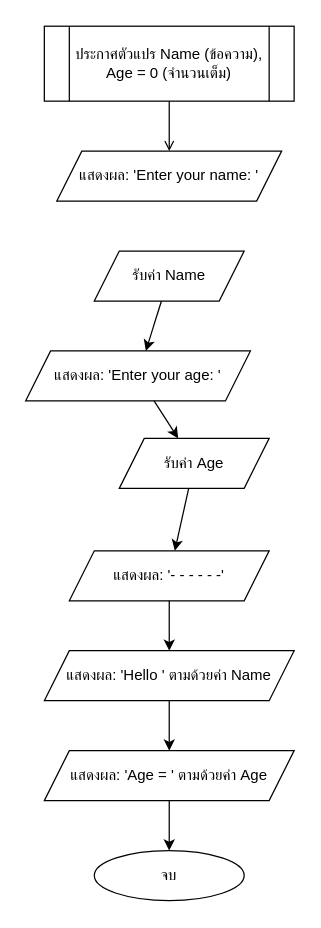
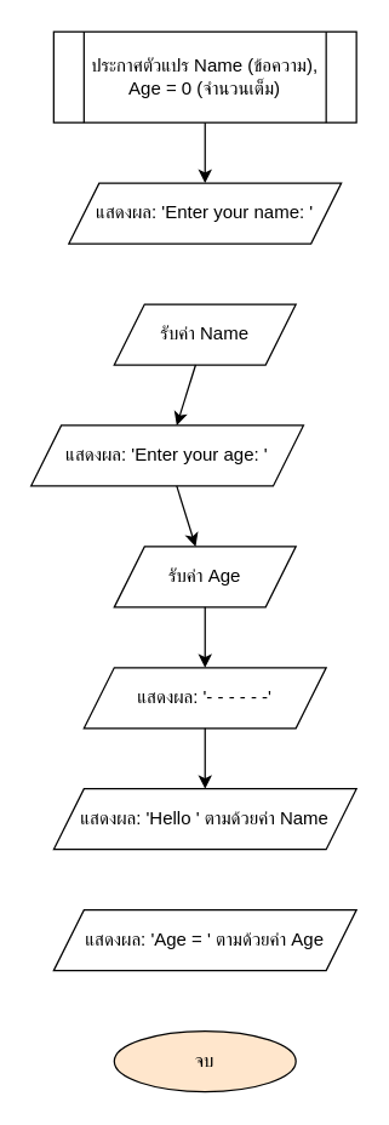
- <mxCell id="11" value="" style="endArrow=open;html=1;entryDx=0;entryDy=0;entryPerimeter=0;" parent="1" source="2" target="3" edge="1"><mxGeometry width="50" height="50" relative="1" as="geometry"><mxPoint x="135" y="80" as="sourcePoint" /><mxPoint x="135" y="110" as="targetPoint" /></mxGeometry></mxCell>
+ <mxCell id="11" value="" style="endArrow=classic;html=1;entryDx=0;entryDy=0;entryPerimeter=0;" parent="1" source="2" target="3" edge="1"><mxGeometry width="50" height="50" relative="1" as="geometry"><mxPoint x="135" y="80" as="sourcePoint" /><mxPoint x="135" y="110" as="targetPoint" /></mxGeometry></mxCell>
- <mxCell id="6" value="รับค่า Age" style="shape=parallelogram;perimeter=parallelogramPerimeter;whiteSpace=wrap;html=1;fixedSize=1;" parent="1" vertex="1"><mxGeometry x="95" y="350" width="120" height="40" as="geometry" /></mxCell>
+ <mxCell id="6" value="รับค่า Age" style="shape=parallelogram;perimeter=parallelogramPerimeter;whiteSpace=wrap;html=1;fixedSize=1;" parent="1" vertex="1"><mxGeometry x="75" y="360" width="120" height="40" as="geometry" /></mxCell>
- <mxCell id="16" value="" style="endArrow=classic;html=1;entryDx=0;entryDy=0;entryPerimeter=0;" parent="1" source="8" target="9" edge="1"><mxGeometry width="50" height="50" relative="1" as="geometry"><mxPoint x="135" y="560" as="sourcePoint" /><mxPoint x="135" y="590" as="targetPoint" /></mxGeometry></mxCell>
- <mxCell id="17" value="" style="endArrow=classic;html=1;entryDx=0;entryDy=0;entryPerimeter=0;" parent="1" source="9" target="10" edge="1"><mxGeometry width="50" height="50" relative="1" as="geometry"><mxPoint x="135" y="640" as="sourcePoint" /><mxPoint x="135" y="670" as="targetPoint" /></mxGeometry></mxCell>
- <mxCell id="10" value="จบ" style="ellipse;whiteSpace=wrap;html=1;" parent="1" vertex="1"><mxGeometry x="75" y="680" width="120" height="40" as="geometry" /></mxCell>
+ <mxCell id="10" value="จบ" style="ellipse;whiteSpace=wrap;html=1;fillColor=#ffe6cc;" parent="1" vertex="1"><mxGeometry x="75" y="680" width="120" height="40" as="geometry" /></mxCell>
